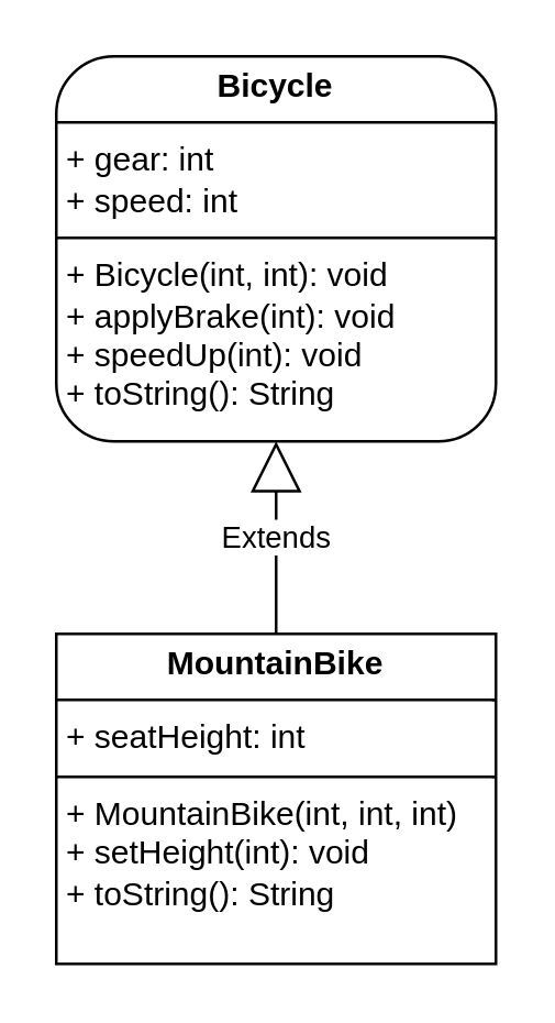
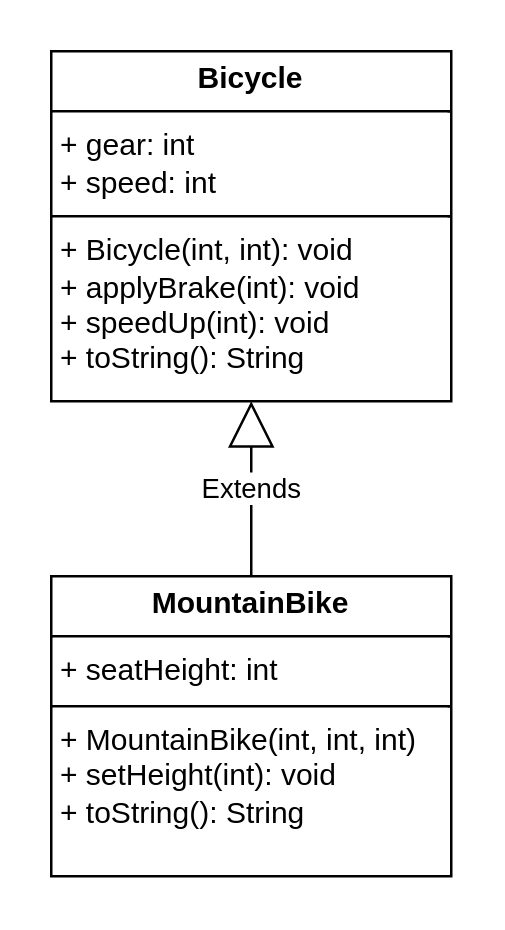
- <mxCell id="2" value="&lt;p style=&quot;margin:0px;margin-top:4px;text-align:center;&quot;&gt;&lt;b&gt;Bicycle&lt;/b&gt;&lt;/p&gt;&lt;hr size=&quot;1&quot; style=&quot;border-style:solid;&quot;&gt;&lt;p style=&quot;margin:0px;margin-left:4px;&quot;&gt;+ gear: int&lt;/p&gt;&lt;p style=&quot;margin:0px;margin-left:4px;&quot;&gt;+ speed&lt;span style=&quot;background-color: initial;&quot;&gt;: int&lt;/span&gt;&lt;/p&gt;&lt;hr size=&quot;1&quot; style=&quot;border-style:solid;&quot;&gt;&lt;p style=&quot;margin:0px;margin-left:4px;&quot;&gt;+ Bicycle(int, int): void&lt;/p&gt;&lt;p style=&quot;margin:0px;margin-left:4px;&quot;&gt;+ applyBrake(int): void&lt;/p&gt;&lt;p style=&quot;margin:0px;margin-left:4px;&quot;&gt;+ speedUp(int): void&lt;/p&gt;&lt;p style=&quot;margin:0px;margin-left:4px;&quot;&gt;+ toString(): String&lt;/p&gt;" style="verticalAlign=top;align=left;overflow=fill;html=1;whiteSpace=wrap;rounded=1;" vertex="1" parent="1"><mxGeometry x="20" y="20" width="160" height="140" as="geometry" /></mxCell>
+ <mxCell id="2" value="&lt;p style=&quot;margin:0px;margin-top:4px;text-align:center;&quot;&gt;&lt;b&gt;Bicycle&lt;/b&gt;&lt;/p&gt;&lt;hr size=&quot;1&quot; style=&quot;border-style:solid;&quot;&gt;&lt;p style=&quot;margin:0px;margin-left:4px;&quot;&gt;+ gear: int&lt;/p&gt;&lt;p style=&quot;margin:0px;margin-left:4px;&quot;&gt;+ speed&lt;span style=&quot;background-color: initial;&quot;&gt;: int&lt;/span&gt;&lt;/p&gt;&lt;hr size=&quot;1&quot; style=&quot;border-style:solid;&quot;&gt;&lt;p style=&quot;margin:0px;margin-left:4px;&quot;&gt;+ Bicycle(int, int): void&lt;/p&gt;&lt;p style=&quot;margin:0px;margin-left:4px;&quot;&gt;+ applyBrake(int): void&lt;/p&gt;&lt;p style=&quot;margin:0px;margin-left:4px;&quot;&gt;+ speedUp(int): void&lt;/p&gt;&lt;p style=&quot;margin:0px;margin-left:4px;&quot;&gt;+ toString(): String&lt;/p&gt;" style="verticalAlign=top;align=left;overflow=fill;html=1;whiteSpace=wrap;" vertex="1" parent="1"><mxGeometry x="20" y="20" width="160" height="140" as="geometry" /></mxCell>
